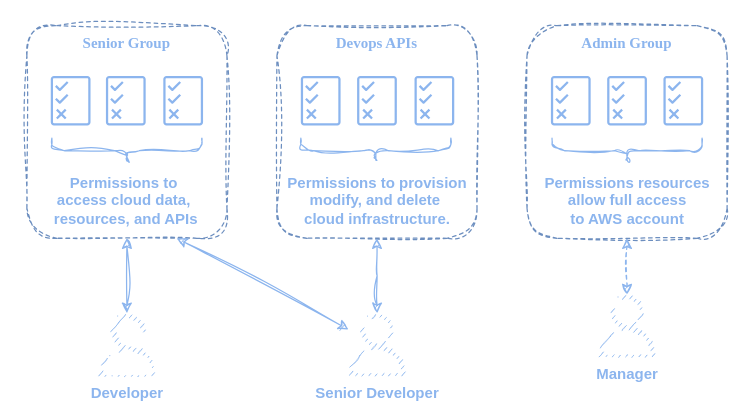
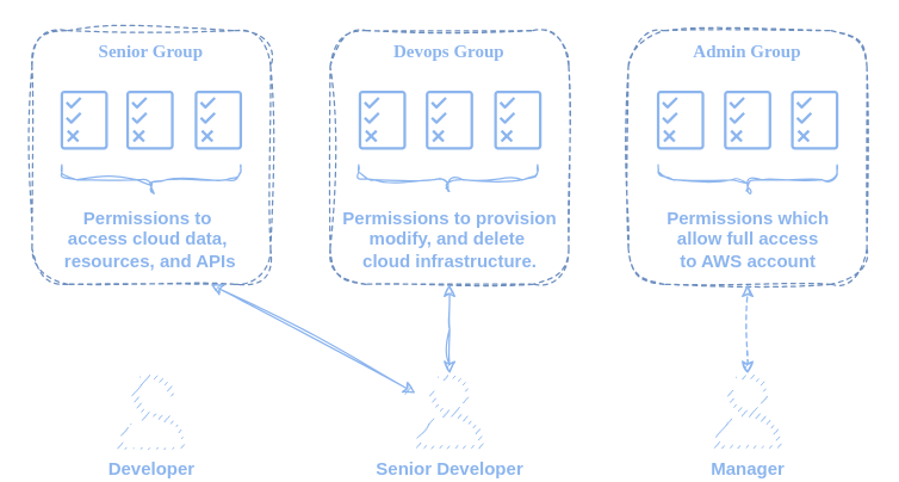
- <mxCell id="8" value="&lt;font color=&quot;#8cb5ee&quot; face=&quot;Verdana&quot;&gt;&lt;b&gt;Devops APIs&lt;/b&gt;&lt;/font&gt;" style="rounded=1;whiteSpace=wrap;html=1;fillColor=none;strokeColor=#6c8ebf;dashed=1;verticalAlign=top;labelPosition=center;verticalLabelPosition=middle;align=center;sketch=1;curveFitting=1;jiggle=2;" vertex="1" parent="1"><mxGeometry x="220.98" y="20" width="160" height="170" as="geometry" /></mxCell>
+ <mxCell id="8" value="&lt;font color=&quot;#8cb5ee&quot; face=&quot;Verdana&quot;&gt;&lt;b&gt;Devops Group&lt;/b&gt;&lt;/font&gt;" style="rounded=1;whiteSpace=wrap;html=1;fillColor=none;strokeColor=#6c8ebf;dashed=1;verticalAlign=top;labelPosition=center;verticalLabelPosition=middle;align=center;sketch=1;curveFitting=1;jiggle=2;" vertex="1" parent="1"><mxGeometry x="220.98" y="20" width="160" height="170" as="geometry" /></mxCell>
- <mxCell id="19" value="&lt;b&gt;&lt;font color=&quot;#8cb5ee&quot;&gt;Permissions resources&lt;br&gt;allow full access&lt;br&gt;to AWS account&lt;br&gt;&lt;/font&gt;&lt;/b&gt;" style="text;html=1;align=center;verticalAlign=middle;resizable=0;points=[];autosize=1;strokeColor=none;fillColor=none;" vertex="1" parent="1"><mxGeometry x="435.97" y="130" width="130" height="60" as="geometry" /></mxCell>
+ <mxCell id="19" value="&lt;b&gt;&lt;font color=&quot;#8cb5ee&quot;&gt;Permissions which&lt;br&gt;allow full access&lt;br&gt;to AWS account&lt;br&gt;&lt;/font&gt;&lt;/b&gt;" style="text;html=1;align=center;verticalAlign=middle;resizable=0;points=[];autosize=1;strokeColor=none;fillColor=none;" vertex="1" parent="1"><mxGeometry x="435.97" y="130" width="130" height="60" as="geometry" /></mxCell>
- <mxCell id="20" style="rounded=1;orthogonalLoop=1;jettySize=auto;html=1;entryX=0.5;entryY=1;entryDx=0;entryDy=0;sketch=1;curveFitting=1;jiggle=2;strokeColor=#8CB5EE;startArrow=classic;startFill=1;" edge="1" parent="1" source="21" target="2"><mxGeometry relative="1" as="geometry" /></mxCell>
- <mxCell id="26" value="&lt;b&gt;Manager&lt;/b&gt;" style="sketch=1;outlineConnect=0;fontColor=#8CB5EE;gradientColor=none;fillColor=#8CB5EE;strokeColor=none;dashed=0;verticalLabelPosition=bottom;verticalAlign=top;align=center;html=1;fontSize=12;fontStyle=0;aspect=fixed;pointerEvents=1;shape=mxgraph.aws4.user;curveFitting=1;jiggle=2;" vertex="1" parent="1"><mxGeometry x="475.98" y="235" width="50" height="50" as="geometry" /></mxCell>
+ <mxCell id="26" value="&lt;b&gt;Manager&lt;/b&gt;" style="sketch=1;outlineConnect=0;fontColor=#8CB5EE;gradientColor=none;fillColor=#8CB5EE;strokeColor=none;dashed=0;verticalLabelPosition=bottom;verticalAlign=top;align=center;html=1;fontSize=12;fontStyle=0;aspect=fixed;pointerEvents=1;shape=mxgraph.aws4.user;curveFitting=1;jiggle=2;" vertex="1" parent="1"><mxGeometry x="475.98" y="250" width="50" height="50" as="geometry" /></mxCell>
